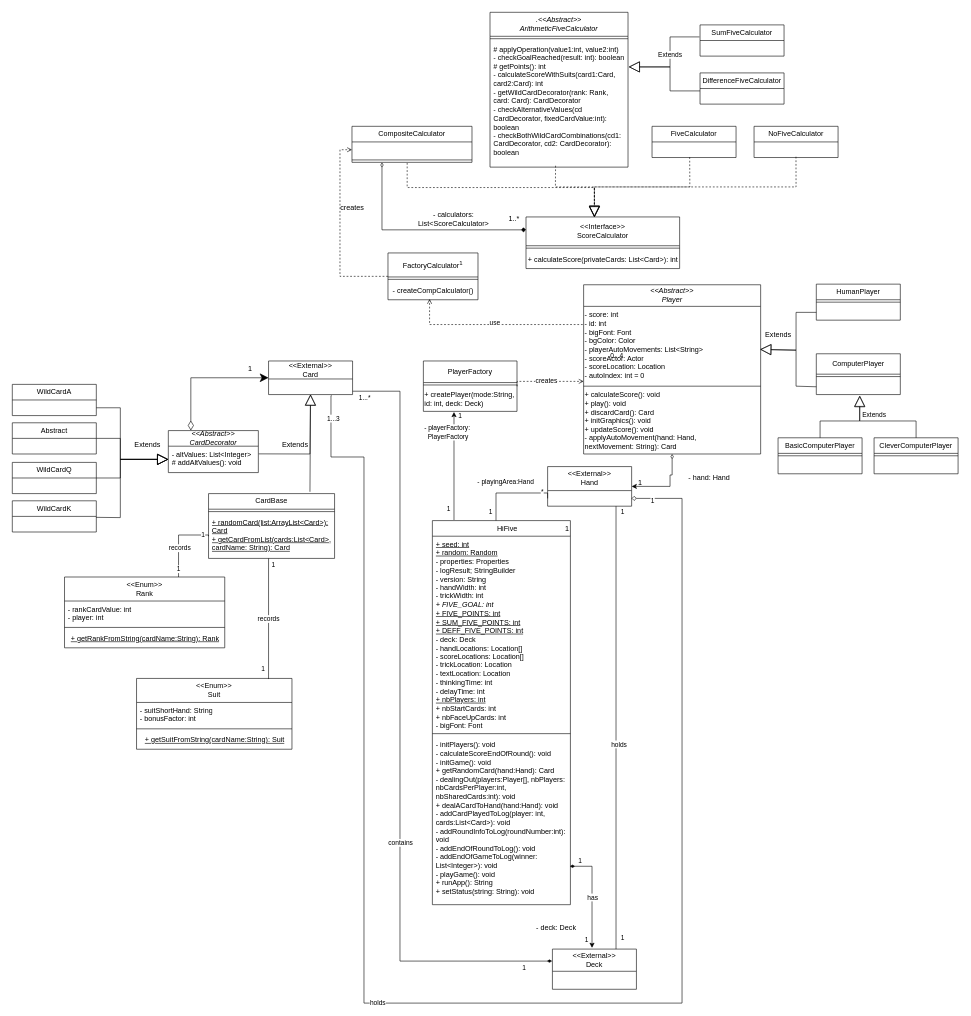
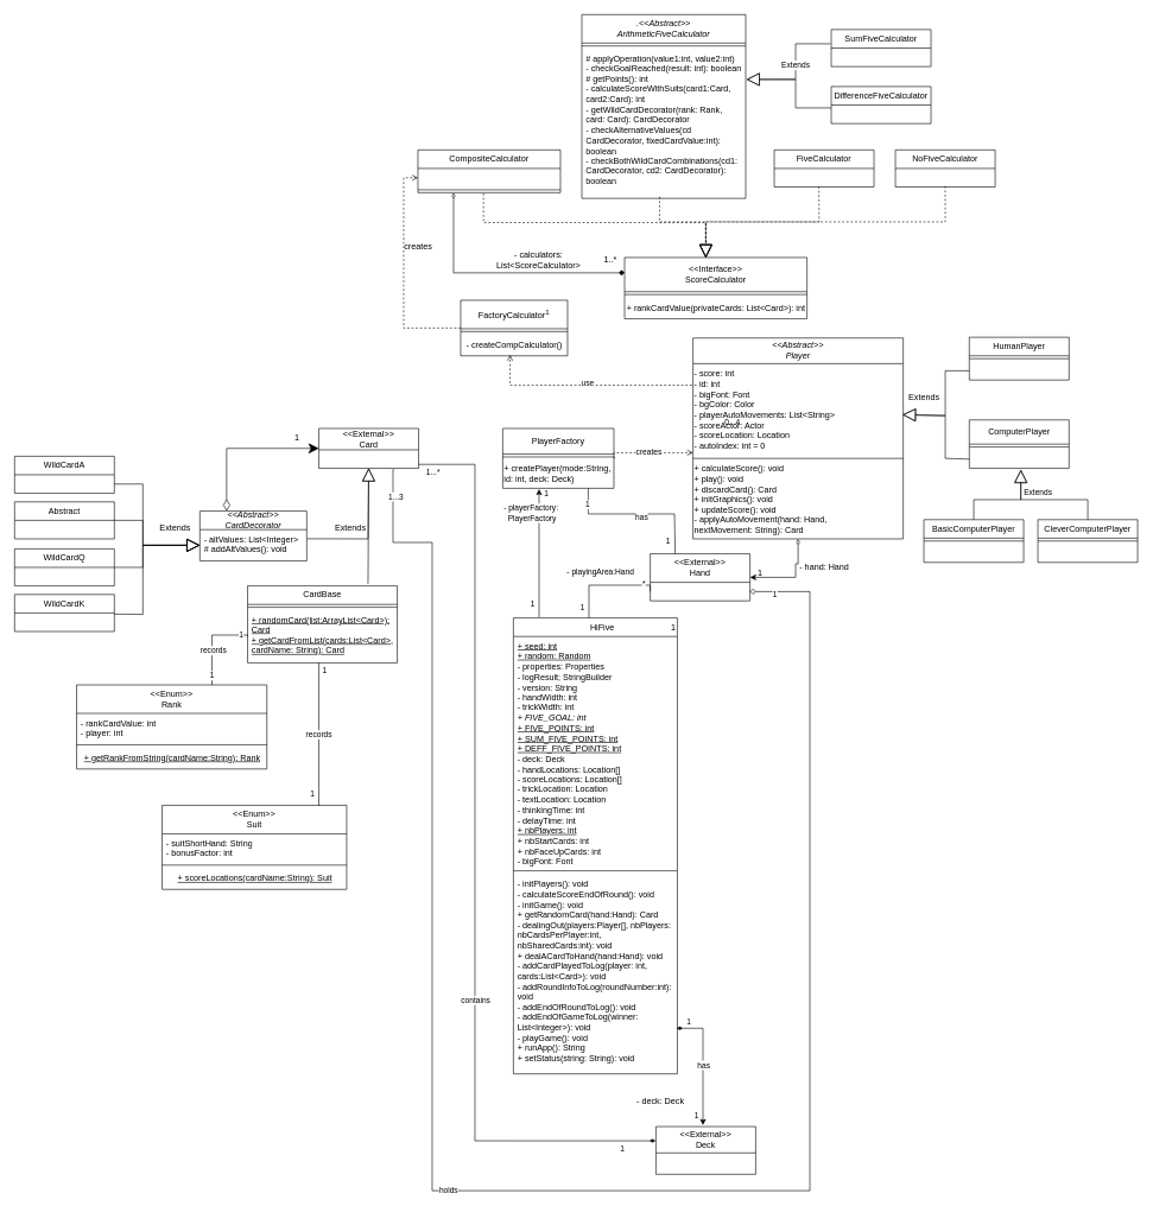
- <mxCell id="37" value="+ calculateScore(privateCards: List&amp;lt;Card&amp;gt;): int" style="text;html=1;align=center;verticalAlign=middle;resizable=0;points=[];autosize=1;strokeColor=none;fillColor=none;" parent="35" vertex="1"><mxGeometry y="56" width="256" height="30" as="geometry" /></mxCell>
+ <mxCell id="37" value="+ rankCardValue(privateCards: List&amp;lt;Card&amp;gt;): int" style="text;html=1;align=center;verticalAlign=middle;resizable=0;points=[];autosize=1;strokeColor=none;fillColor=none;" parent="35" vertex="1"><mxGeometry y="56" width="256" height="30" as="geometry" /></mxCell>
+ <mxCell id="16" style="edgeStyle=orthogonalEdgeStyle;rounded=0;orthogonalLoop=1;jettySize=auto;html=1;entryX=0.25;entryY=0;entryDx=0;entryDy=0;endArrow=none;endFill=0;" parent="1" source="20" target="73" edge="1"><mxGeometry relative="1" as="geometry"><Array as="points"><mxPoint x="825" y="721" /><mxPoint x="946" y="721" /><mxPoint x="946" y="777" /></Array></mxGeometry></mxCell>
+ <mxCell id="17" value="1" style="edgeLabel;html=1;align=center;verticalAlign=middle;resizable=0;points=[];" parent="16" connectable="0" vertex="1"><mxGeometry x="-0.794" y="-2" relative="1" as="geometry"><mxPoint as="offset" /></mxGeometry></mxCell>
+ <mxCell id="18" value="1" style="edgeLabel;html=1;align=center;verticalAlign=middle;resizable=0;points=[];" parent="16" connectable="0" vertex="1"><mxGeometry x="0.765" relative="1" as="geometry"><mxPoint x="-10" y="8" as="offset" /></mxGeometry></mxCell>
+ <mxCell id="19" value="has" style="edgeLabel;html=1;align=center;verticalAlign=middle;resizable=0;points=[];" parent="16" connectable="0" vertex="1"><mxGeometry x="0.029" y="-4" relative="1" as="geometry"><mxPoint as="offset" /></mxGeometry></mxCell>
- <mxCell id="129" value="- hand: Hand" style="text;html=1;align=center;verticalAlign=middle;resizable=0;points=[];autosize=1;strokeColor=none;fillColor=none;" parent="1" vertex="1"><mxGeometry x="1136" y="781" width="90" height="30" as="geometry" /></mxCell>
+ <mxCell id="129" value="- hand: Hand" style="text;html=1;align=center;verticalAlign=middle;resizable=0;points=[];autosize=1;strokeColor=none;fillColor=none;" parent="1" vertex="1"><mxGeometry x="1111" y="781" width="90" height="30" as="geometry" /></mxCell>
- <mxCell id="69" style="edgeStyle=orthogonalEdgeStyle;rounded=0;orthogonalLoop=1;jettySize=auto;html=1;endArrow=none;endFill=0;" parent="1" source="73" target="68" edge="1"><mxGeometry relative="1" as="geometry"><Array as="points"><mxPoint x="1026" y="1211" /><mxPoint x="1026" y="1211" /></Array></mxGeometry></mxCell>
- <mxCell id="70" value="holds" style="edgeLabel;html=1;align=center;verticalAlign=middle;resizable=0;points=[];" parent="69" connectable="0" vertex="1"><mxGeometry x="0.074" y="4" relative="1" as="geometry"><mxPoint as="offset" /></mxGeometry></mxCell>
- <mxCell id="71" value="1" style="edgeLabel;html=1;align=center;verticalAlign=middle;resizable=0;points=[];" parent="69" connectable="0" vertex="1"><mxGeometry x="-0.835" y="2" relative="1" as="geometry"><mxPoint x="8" y="-53" as="offset" /></mxGeometry></mxCell>
- <mxCell id="72" value="1" style="edgeLabel;html=1;align=center;verticalAlign=middle;resizable=0;points=[];" parent="69" connectable="0" vertex="1"><mxGeometry x="0.736" relative="1" as="geometry"><mxPoint x="10" y="78" as="offset" /></mxGeometry></mxCell>
- <mxCell id="26" value="&lt;u&gt;+ getSuitFromString(cardName:String): Suit&lt;/u&gt;" style="text;html=1;align=center;verticalAlign=middle;resizable=0;points=[];autosize=1;strokeColor=none;fillColor=none;" parent="23" vertex="1"><mxGeometry y="88" width="259" height="30" as="geometry" /></mxCell>
+ <mxCell id="26" value="&lt;u&gt;+ scoreLocations(cardName:String): Suit&lt;/u&gt;" style="text;html=1;align=center;verticalAlign=middle;resizable=0;points=[];autosize=1;strokeColor=none;fillColor=none;" parent="23" vertex="1"><mxGeometry y="88" width="259" height="30" as="geometry" /></mxCell>
